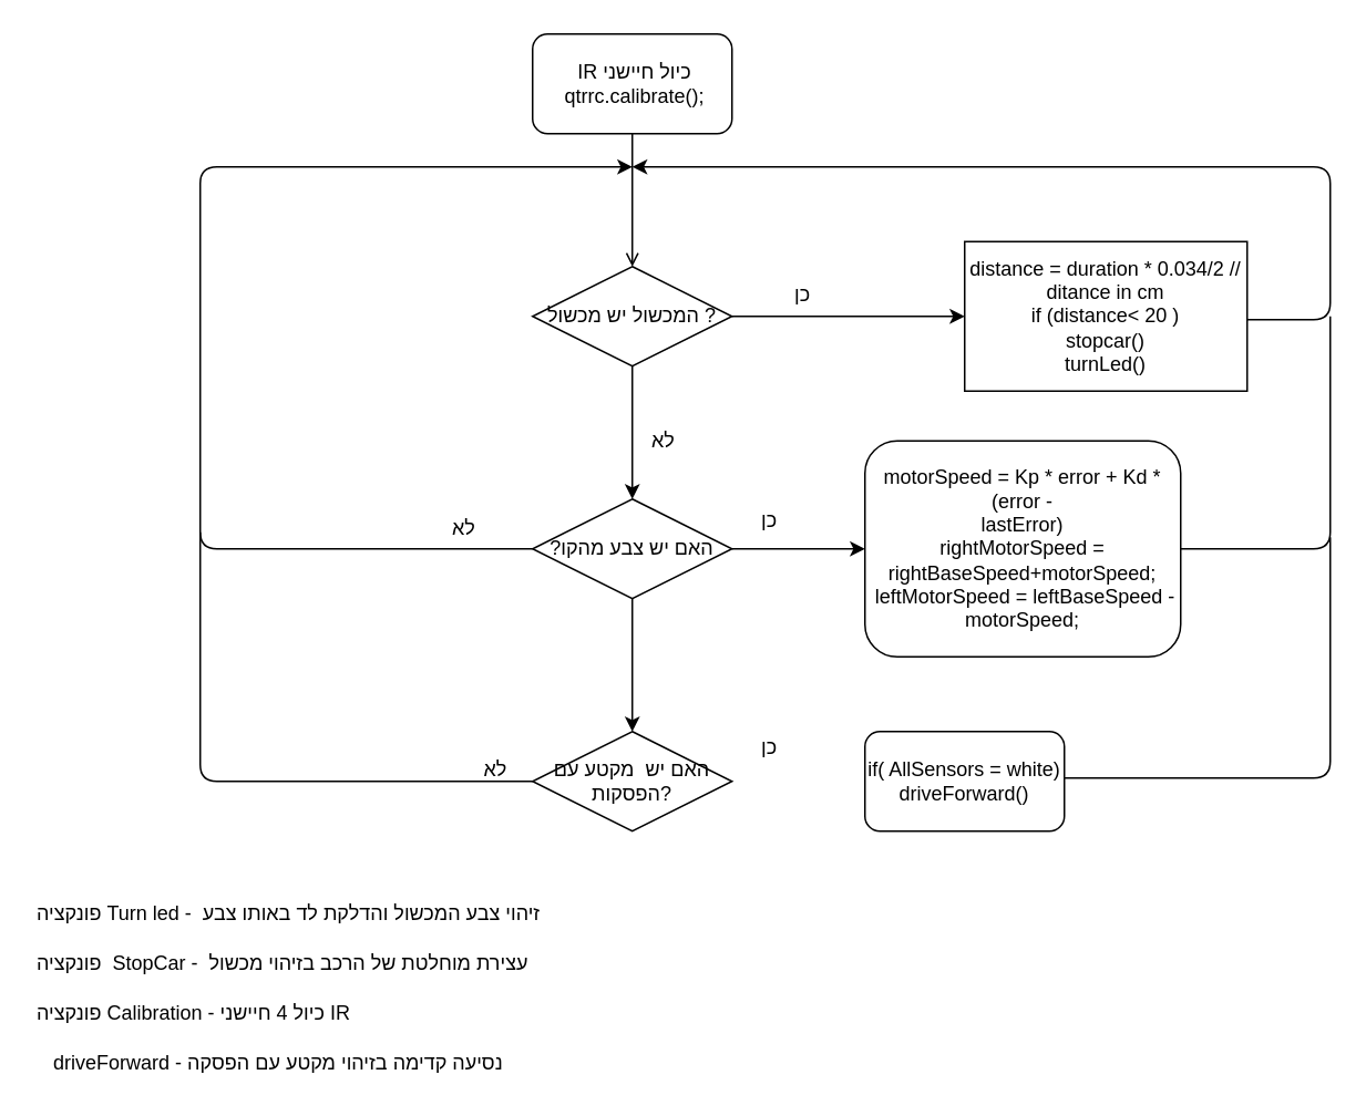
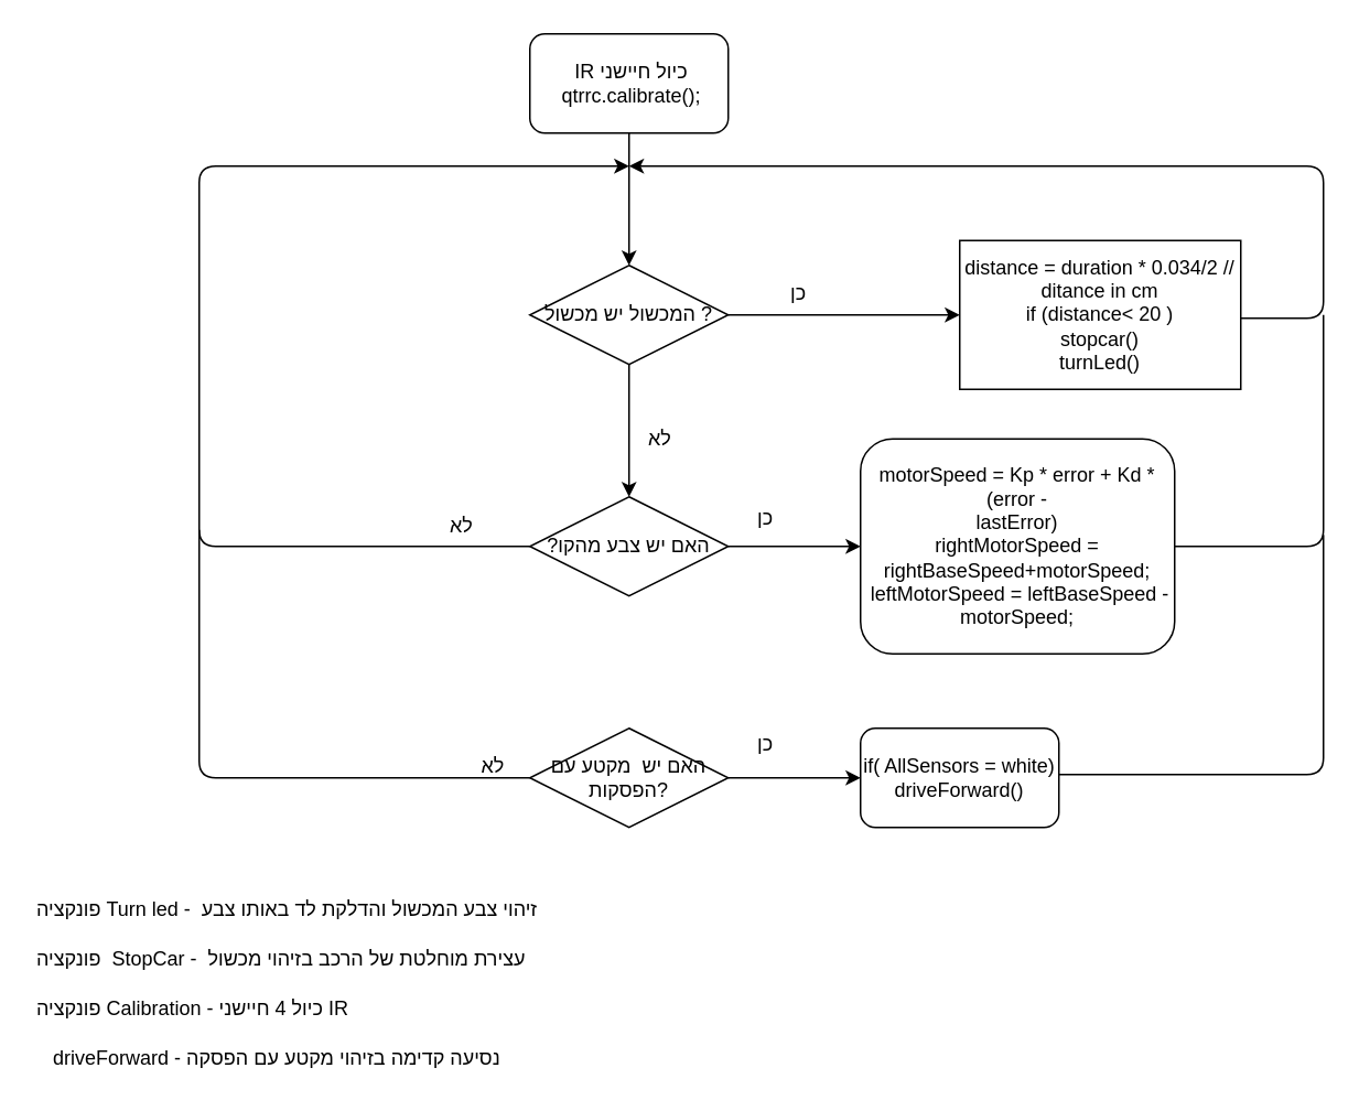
- <mxCell id="2" value="" style="edgeStyle=orthogonalEdgeStyle;rounded=0;orthogonalLoop=1;jettySize=auto;html=1;endArrow=open;" parent="1" source="3" target="6" edge="1"><mxGeometry relative="1" as="geometry" /></mxCell>
+ <mxCell id="2" value="" style="edgeStyle=orthogonalEdgeStyle;rounded=0;orthogonalLoop=1;jettySize=auto;html=1;" parent="1" source="3" target="6" edge="1"><mxGeometry relative="1" as="geometry" /></mxCell>
- <mxCell id="8" value="" style="edgeStyle=orthogonalEdgeStyle;rounded=0;orthogonalLoop=1;jettySize=auto;html=1;" edge="1" parent="1" source="9" target="11"><mxGeometry relative="1" as="geometry" /></mxCell>
+ <mxCell id="10" value="" style="edgeStyle=orthogonalEdgeStyle;rounded=0;orthogonalLoop=1;jettySize=auto;html=1;" edge="1" parent="1" source="11" target="12"><mxGeometry relative="1" as="geometry" /></mxCell>
